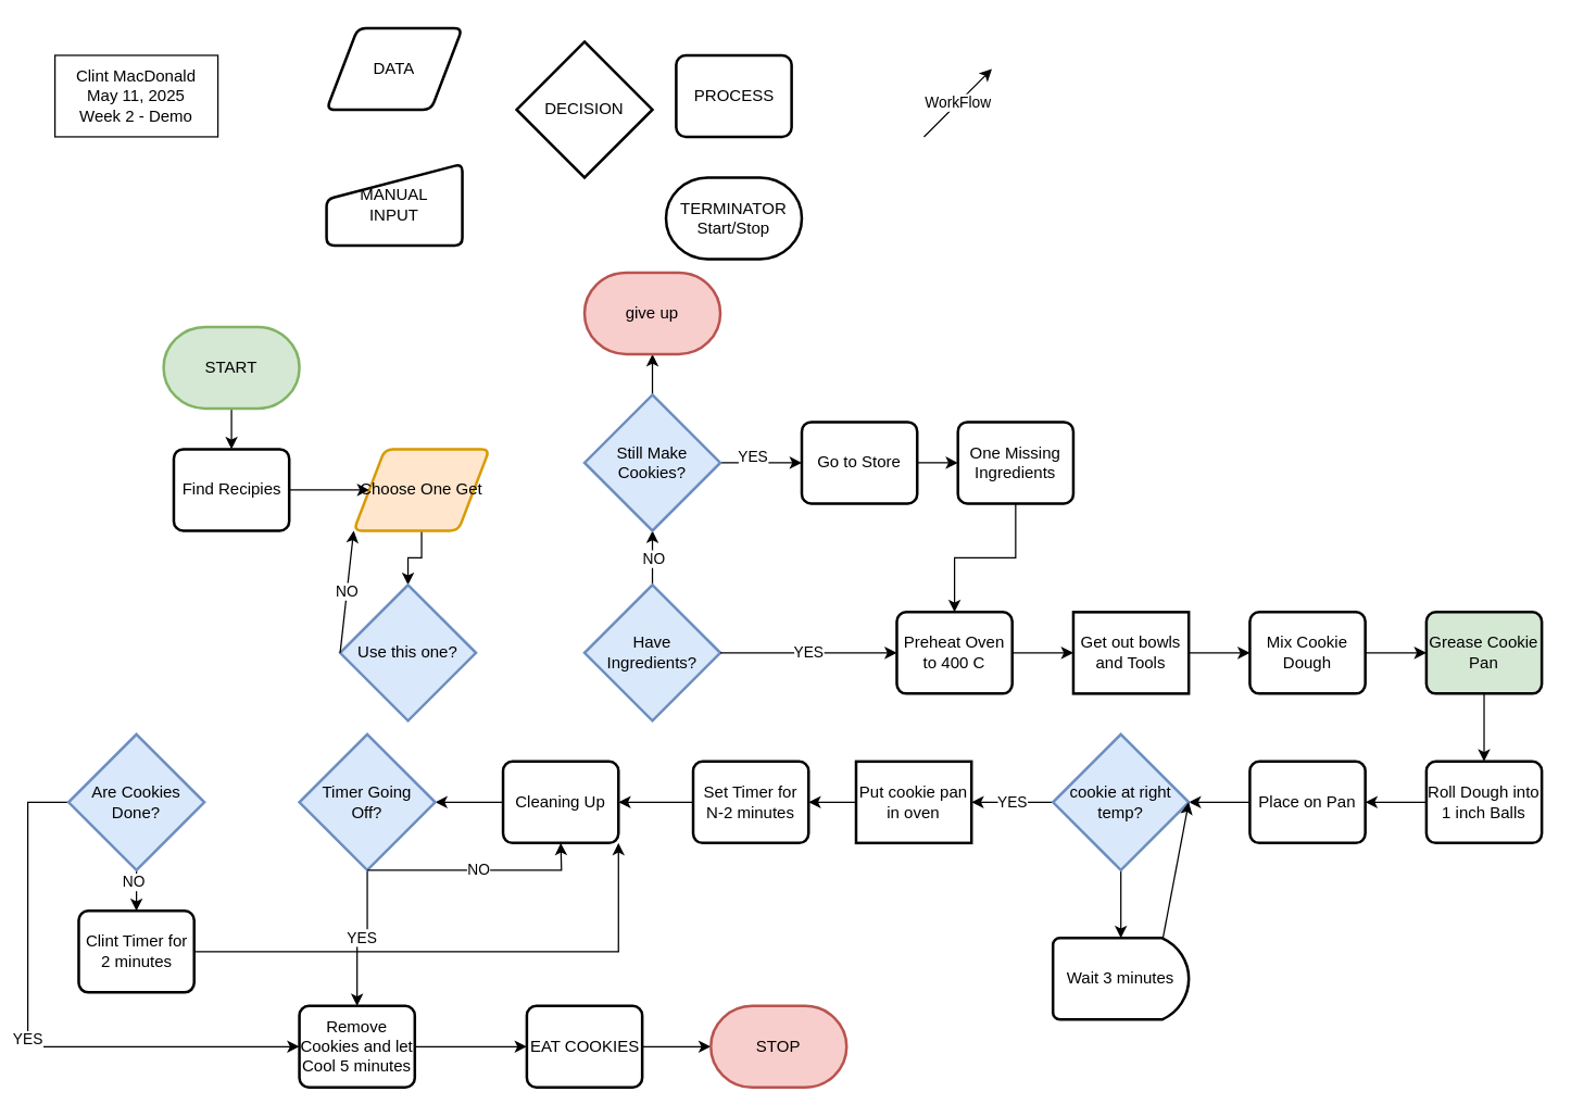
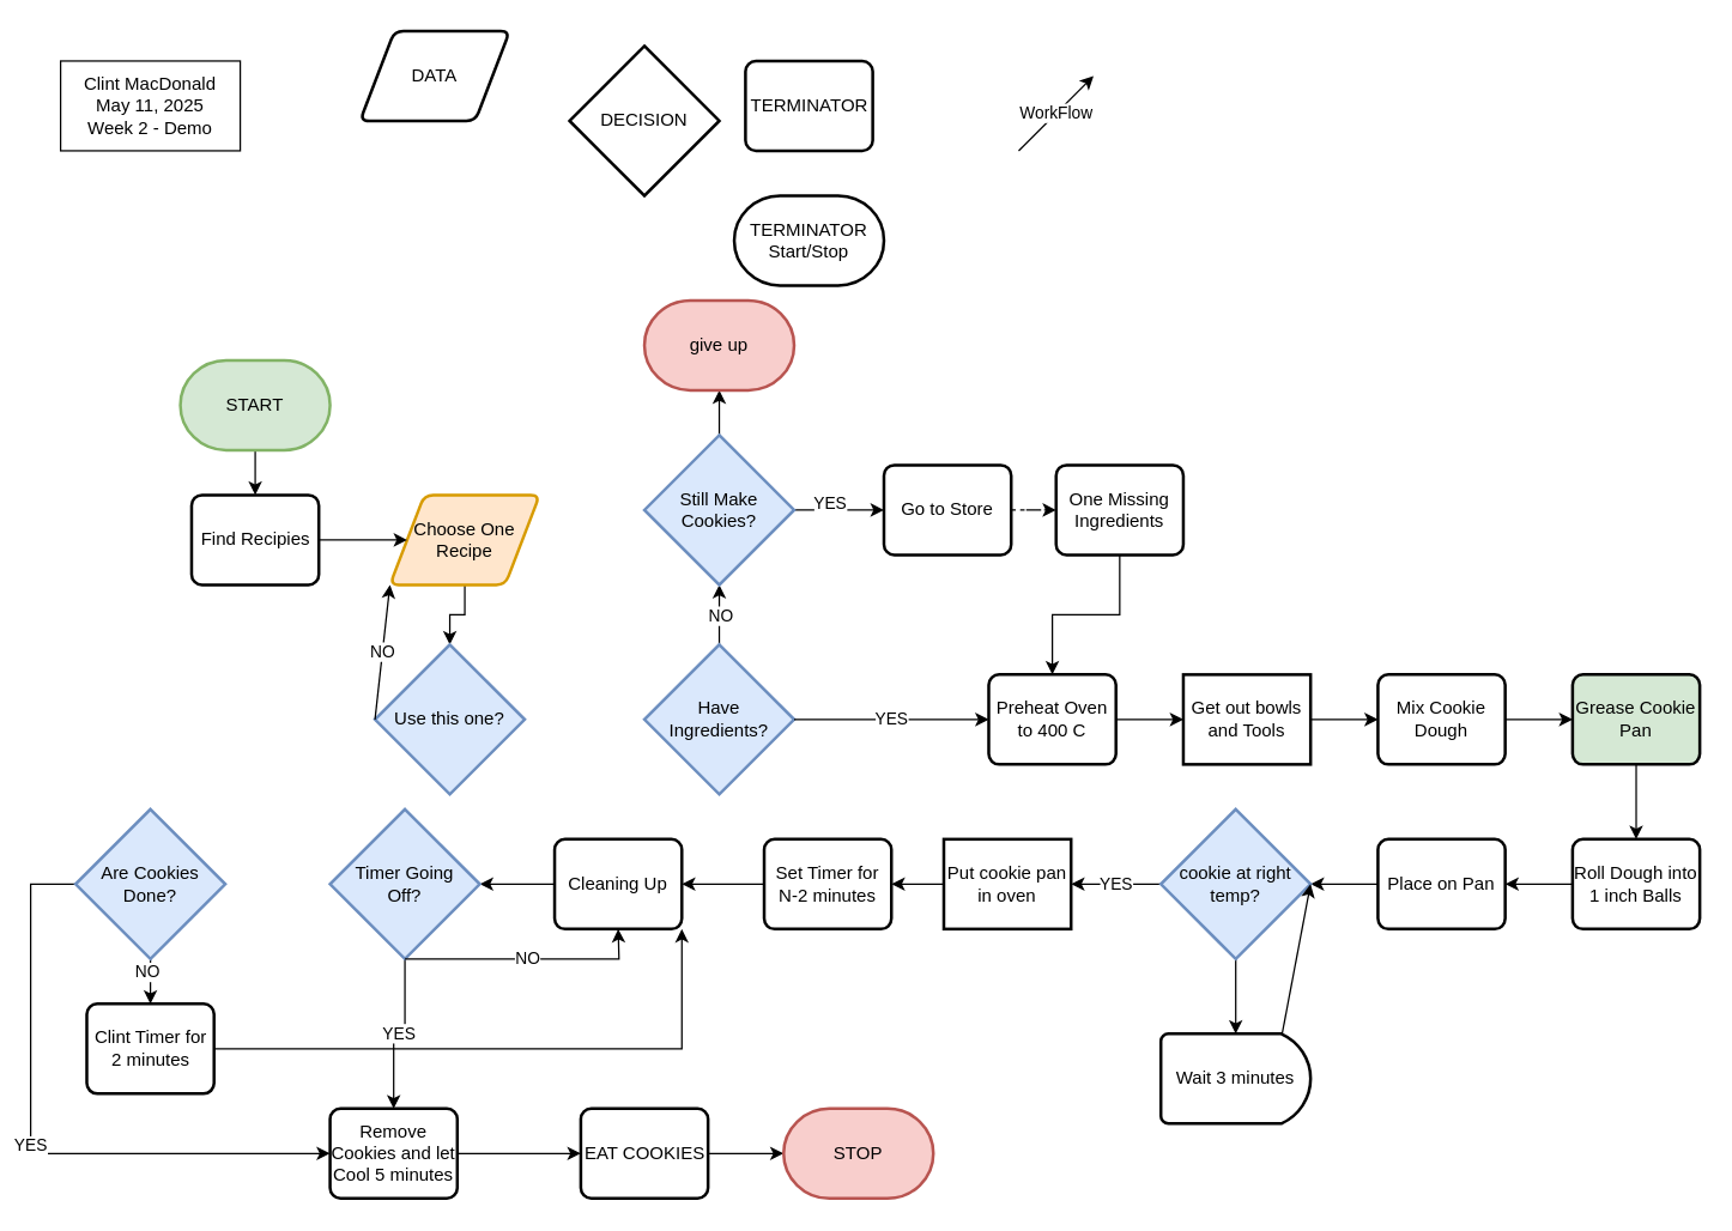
- <mxCell id="14" value="PROCESS" style="rounded=1;whiteSpace=wrap;html=1;absoluteArcSize=1;arcSize=14;strokeWidth=2;" vertex="1" parent="1"><mxGeometry x="497.5" y="40" width="85" height="60" as="geometry" /></mxCell>
+ <mxCell id="14" value="TERMINATOR" style="rounded=1;whiteSpace=wrap;html=1;absoluteArcSize=1;arcSize=14;strokeWidth=2;" vertex="1" parent="1"><mxGeometry x="497.5" y="40" width="85" height="60" as="geometry" /></mxCell>
- <mxCell id="8" value="MANUAL&lt;div&gt;INPUT&lt;/div&gt;" style="html=1;strokeWidth=2;shape=manualInput;whiteSpace=wrap;rounded=1;size=26;arcSize=11;" vertex="1" parent="1"><mxGeometry x="240" y="120" width="100" height="60" as="geometry" /></mxCell>
- <mxCell id="21" value="" style="edgeStyle=orthogonalEdgeStyle;rounded=0;orthogonalLoop=1;jettySize=auto;html=1;" edge="1" parent="1" source="22" target="24"><mxGeometry relative="1" as="geometry" /></mxCell>
+ <mxCell id="21" value="" style="edgeStyle=orthogonalEdgeStyle;rounded=0;orthogonalLoop=1;jettySize=auto;html=1;dashed=1;" edge="1" parent="1" source="22" target="24"><mxGeometry relative="1" as="geometry" /></mxCell>
- <mxCell id="4" value="Choose One Get" style="shape=parallelogram;html=1;strokeWidth=2;perimeter=parallelogramPerimeter;whiteSpace=wrap;rounded=1;arcSize=12;size=0.23;fillColor=#ffe6cc;strokeColor=#d79b00;" vertex="1" parent="1"><mxGeometry x="260" y="330" width="100" height="60" as="geometry" /></mxCell>
+ <mxCell id="4" value="Choose One Recipe" style="shape=parallelogram;html=1;strokeWidth=2;perimeter=parallelogramPerimeter;whiteSpace=wrap;rounded=1;arcSize=12;size=0.23;fillColor=#ffe6cc;strokeColor=#d79b00;" vertex="1" parent="1"><mxGeometry x="260" y="330" width="100" height="60" as="geometry" /></mxCell>
